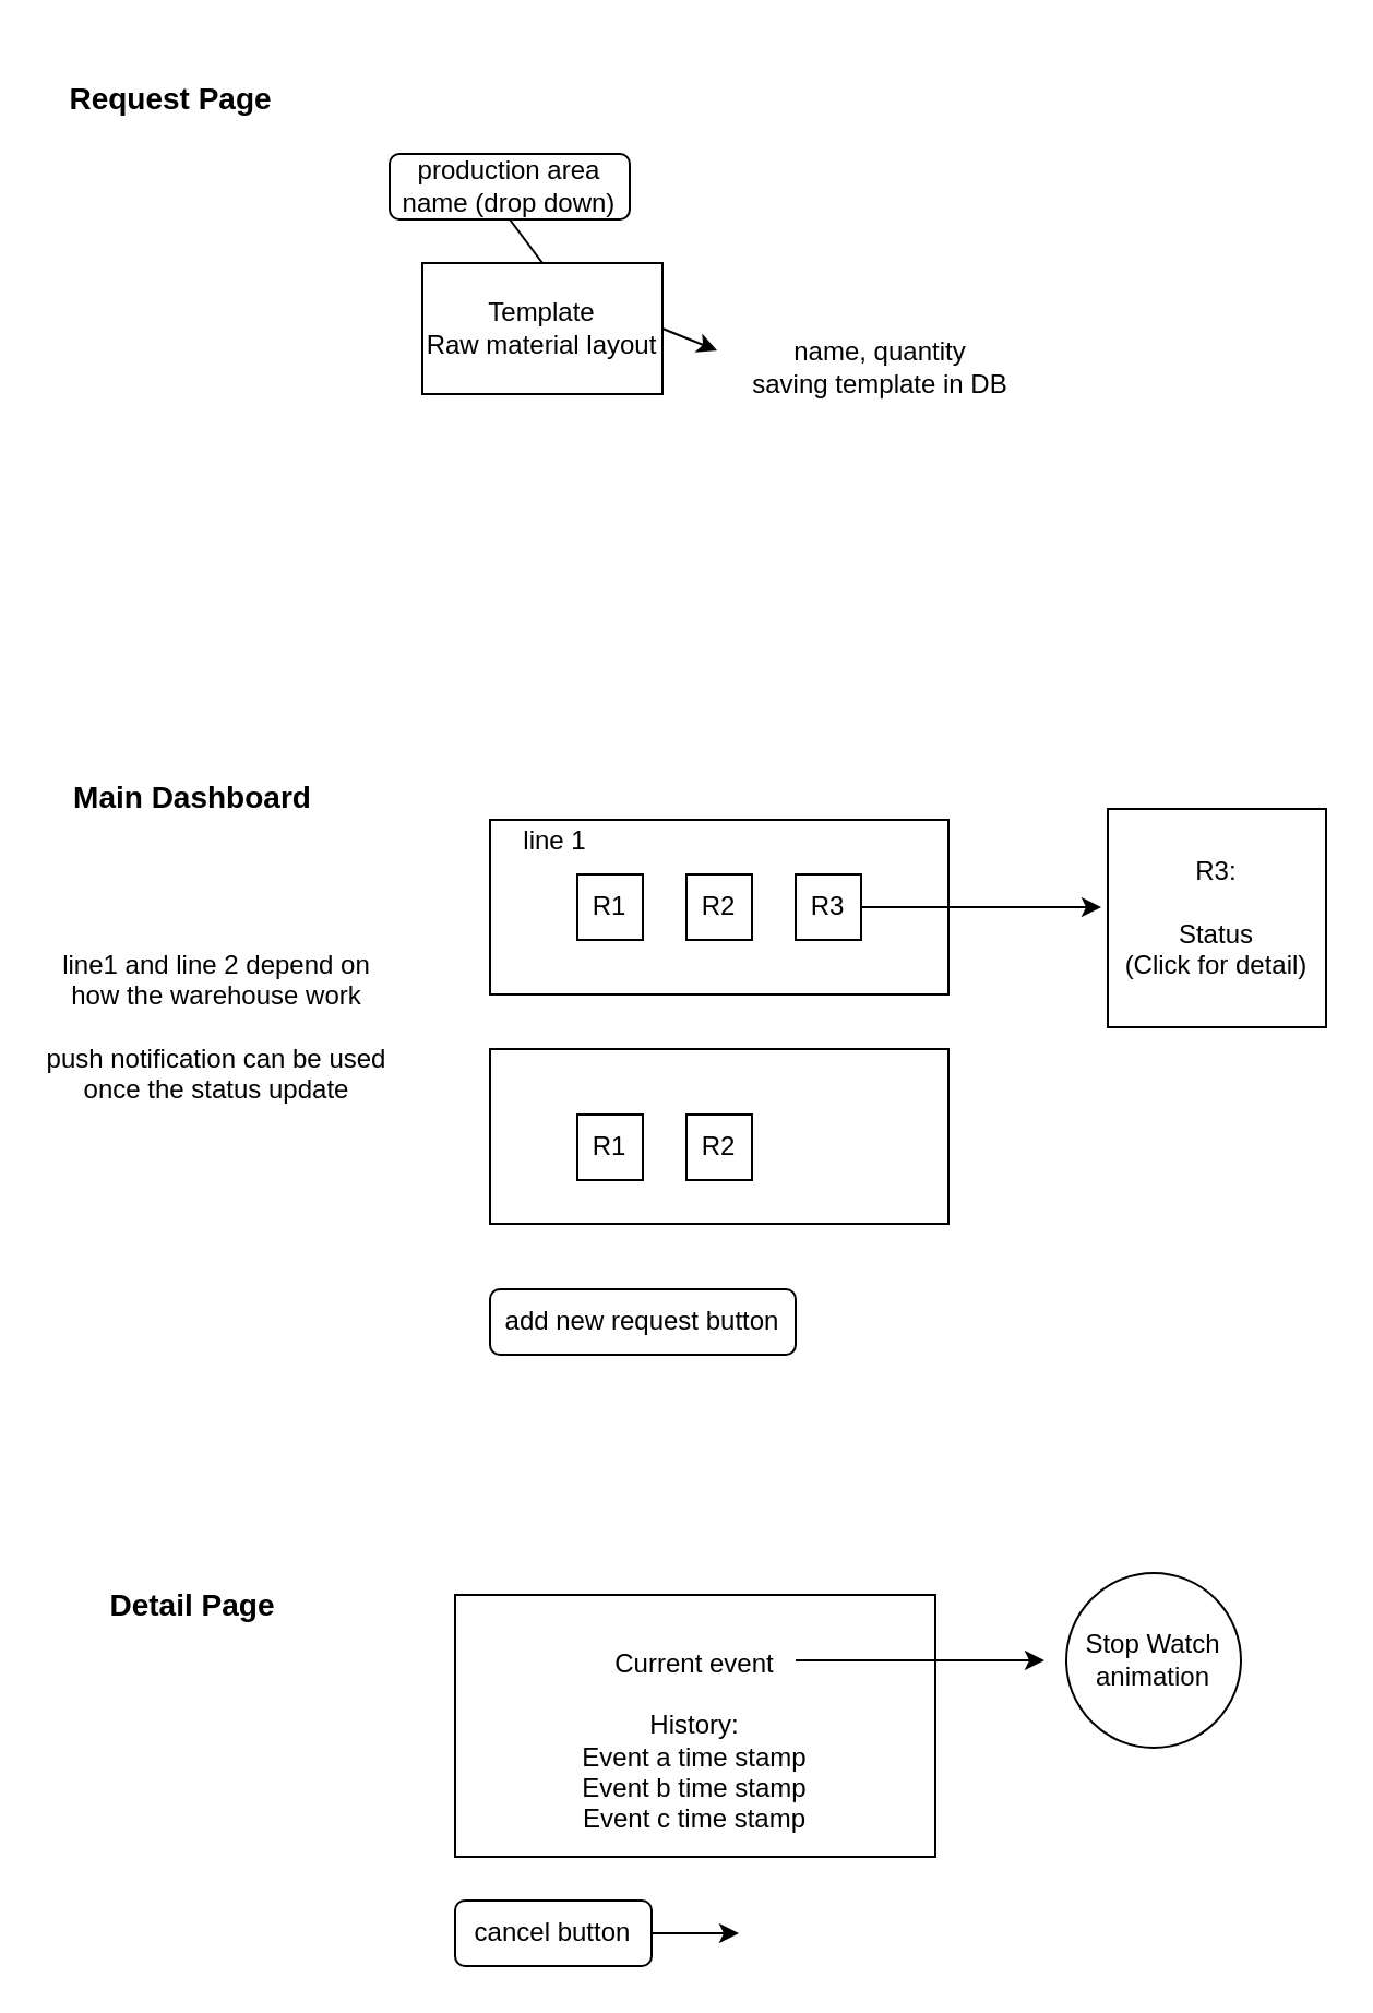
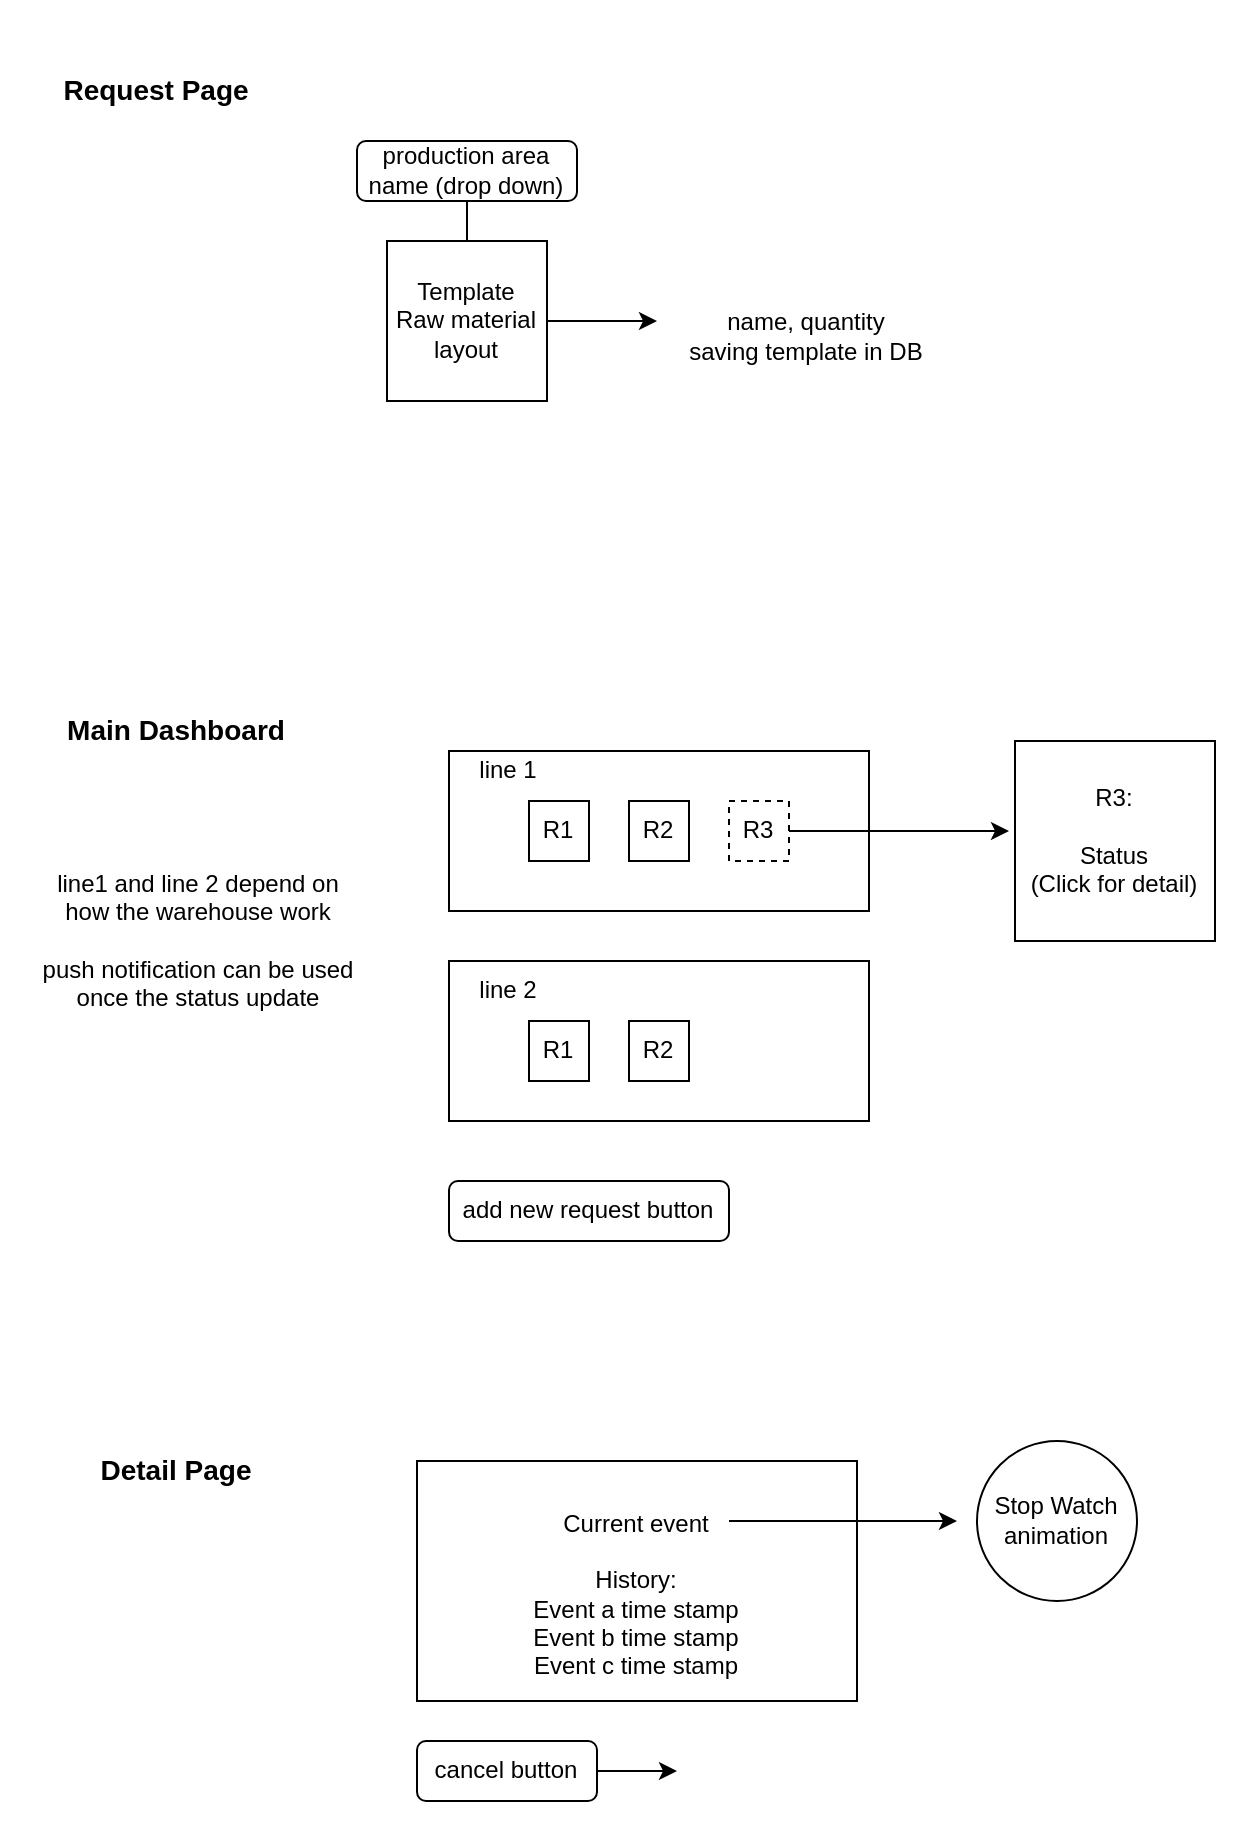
- <mxCell id="4" value="&lt;div&gt;Template&lt;/div&gt;&lt;div&gt;Raw material layout&lt;br&gt;&lt;/div&gt;" style="whiteSpace=wrap;html=1;aspect=fixed;" parent="1" vertex="1"><mxGeometry x="193" y="120" width="110" height="60" as="geometry" /></mxCell>
+ <mxCell id="4" value="&lt;div&gt;Template&lt;/div&gt;&lt;div&gt;Raw material layout&lt;br&gt;&lt;/div&gt;" style="whiteSpace=wrap;html=1;aspect=fixed;" parent="1" vertex="1"><mxGeometry x="193" y="120" width="80" height="80" as="geometry" /></mxCell>
- <mxCell id="11" value="R3" style="whiteSpace=wrap;html=1;aspect=fixed;" parent="1" vertex="1"><mxGeometry x="364" y="400" width="30" height="30" as="geometry" /></mxCell>
+ <mxCell id="11" value="R3" style="whiteSpace=wrap;html=1;aspect=fixed;dashed=1;" parent="1" vertex="1"><mxGeometry x="364" y="400" width="30" height="30" as="geometry" /></mxCell>
+ <mxCell id="17" value="line 2" style="text;html=1;strokeColor=none;fillColor=none;align=center;verticalAlign=middle;whiteSpace=wrap;rounded=0;" parent="1" vertex="1"><mxGeometry x="224" y="480" width="60" height="30" as="geometry" /></mxCell>
